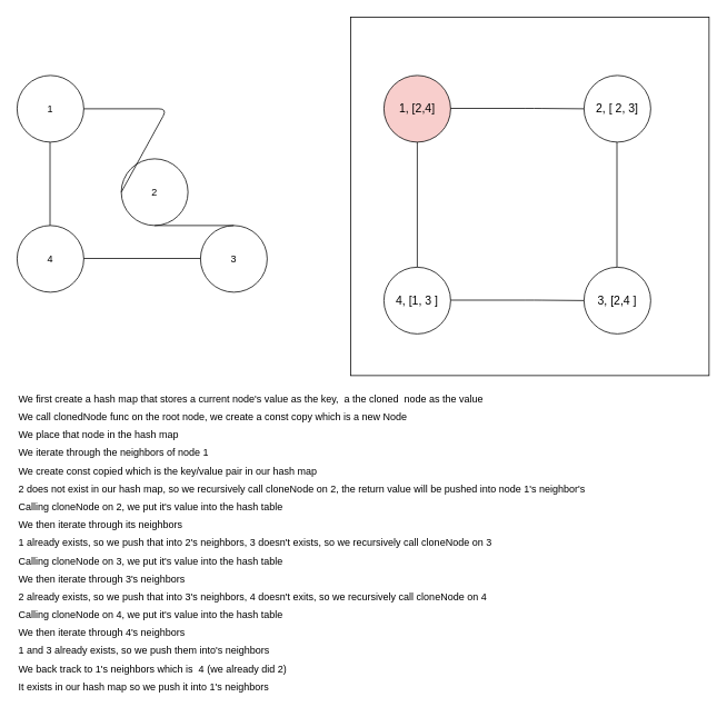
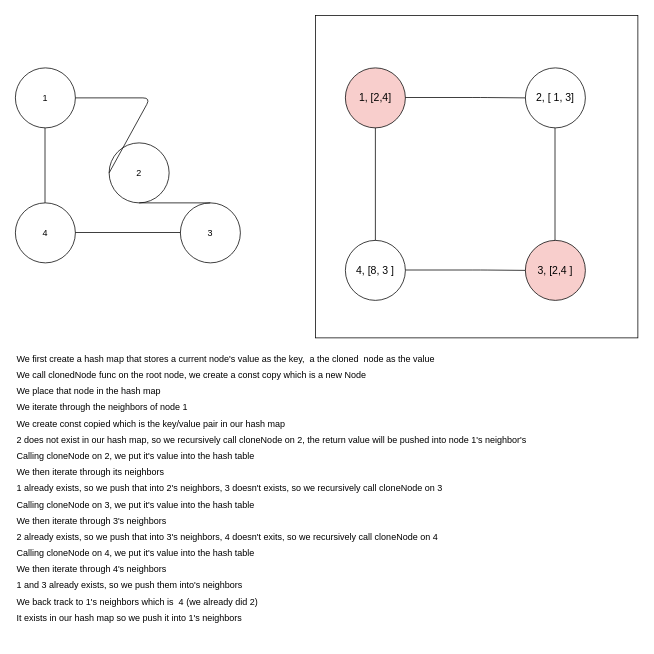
- <mxCell id="12" value="&lt;font style=&quot;font-size: 14px&quot;&gt;2, [ 2, 3]&lt;/font&gt;" style="ellipse;whiteSpace=wrap;html=1;aspect=fixed;" vertex="1" parent="1"><mxGeometry x="700" y="90" width="80" height="80" as="geometry" /></mxCell>
+ <mxCell id="12" value="&lt;font style=&quot;font-size: 14px&quot;&gt;2, [ 1, 3]&lt;/font&gt;" style="ellipse;whiteSpace=wrap;html=1;aspect=fixed;" vertex="1" parent="1"><mxGeometry x="700" y="90" width="80" height="80" as="geometry" /></mxCell>
- <mxCell id="14" value="&lt;font style=&quot;font-size: 14px&quot;&gt;4, [1, 3 ]&lt;/font&gt;" style="ellipse;whiteSpace=wrap;html=1;aspect=fixed;" vertex="1" parent="1"><mxGeometry x="460" y="320" width="80" height="80" as="geometry" /></mxCell>
+ <mxCell id="14" value="&lt;font style=&quot;font-size: 14px&quot;&gt;4, [8, 3 ]&lt;/font&gt;" style="ellipse;whiteSpace=wrap;html=1;aspect=fixed;" vertex="1" parent="1"><mxGeometry x="460" y="320" width="80" height="80" as="geometry" /></mxCell>
- <mxCell id="13" value="&lt;font style=&quot;font-size: 14px&quot;&gt;3, [2,4 ]&lt;/font&gt;" style="ellipse;whiteSpace=wrap;html=1;aspect=fixed;" vertex="1" parent="1"><mxGeometry x="700" y="320" width="80" height="80" as="geometry" /></mxCell>
+ <mxCell id="13" value="&lt;font style=&quot;font-size: 14px&quot;&gt;3, [2,4 ]&lt;/font&gt;" style="ellipse;whiteSpace=wrap;html=1;aspect=fixed;fillColor=#f8cecc;" vertex="1" parent="1"><mxGeometry x="700" y="320" width="80" height="80" as="geometry" /></mxCell>
